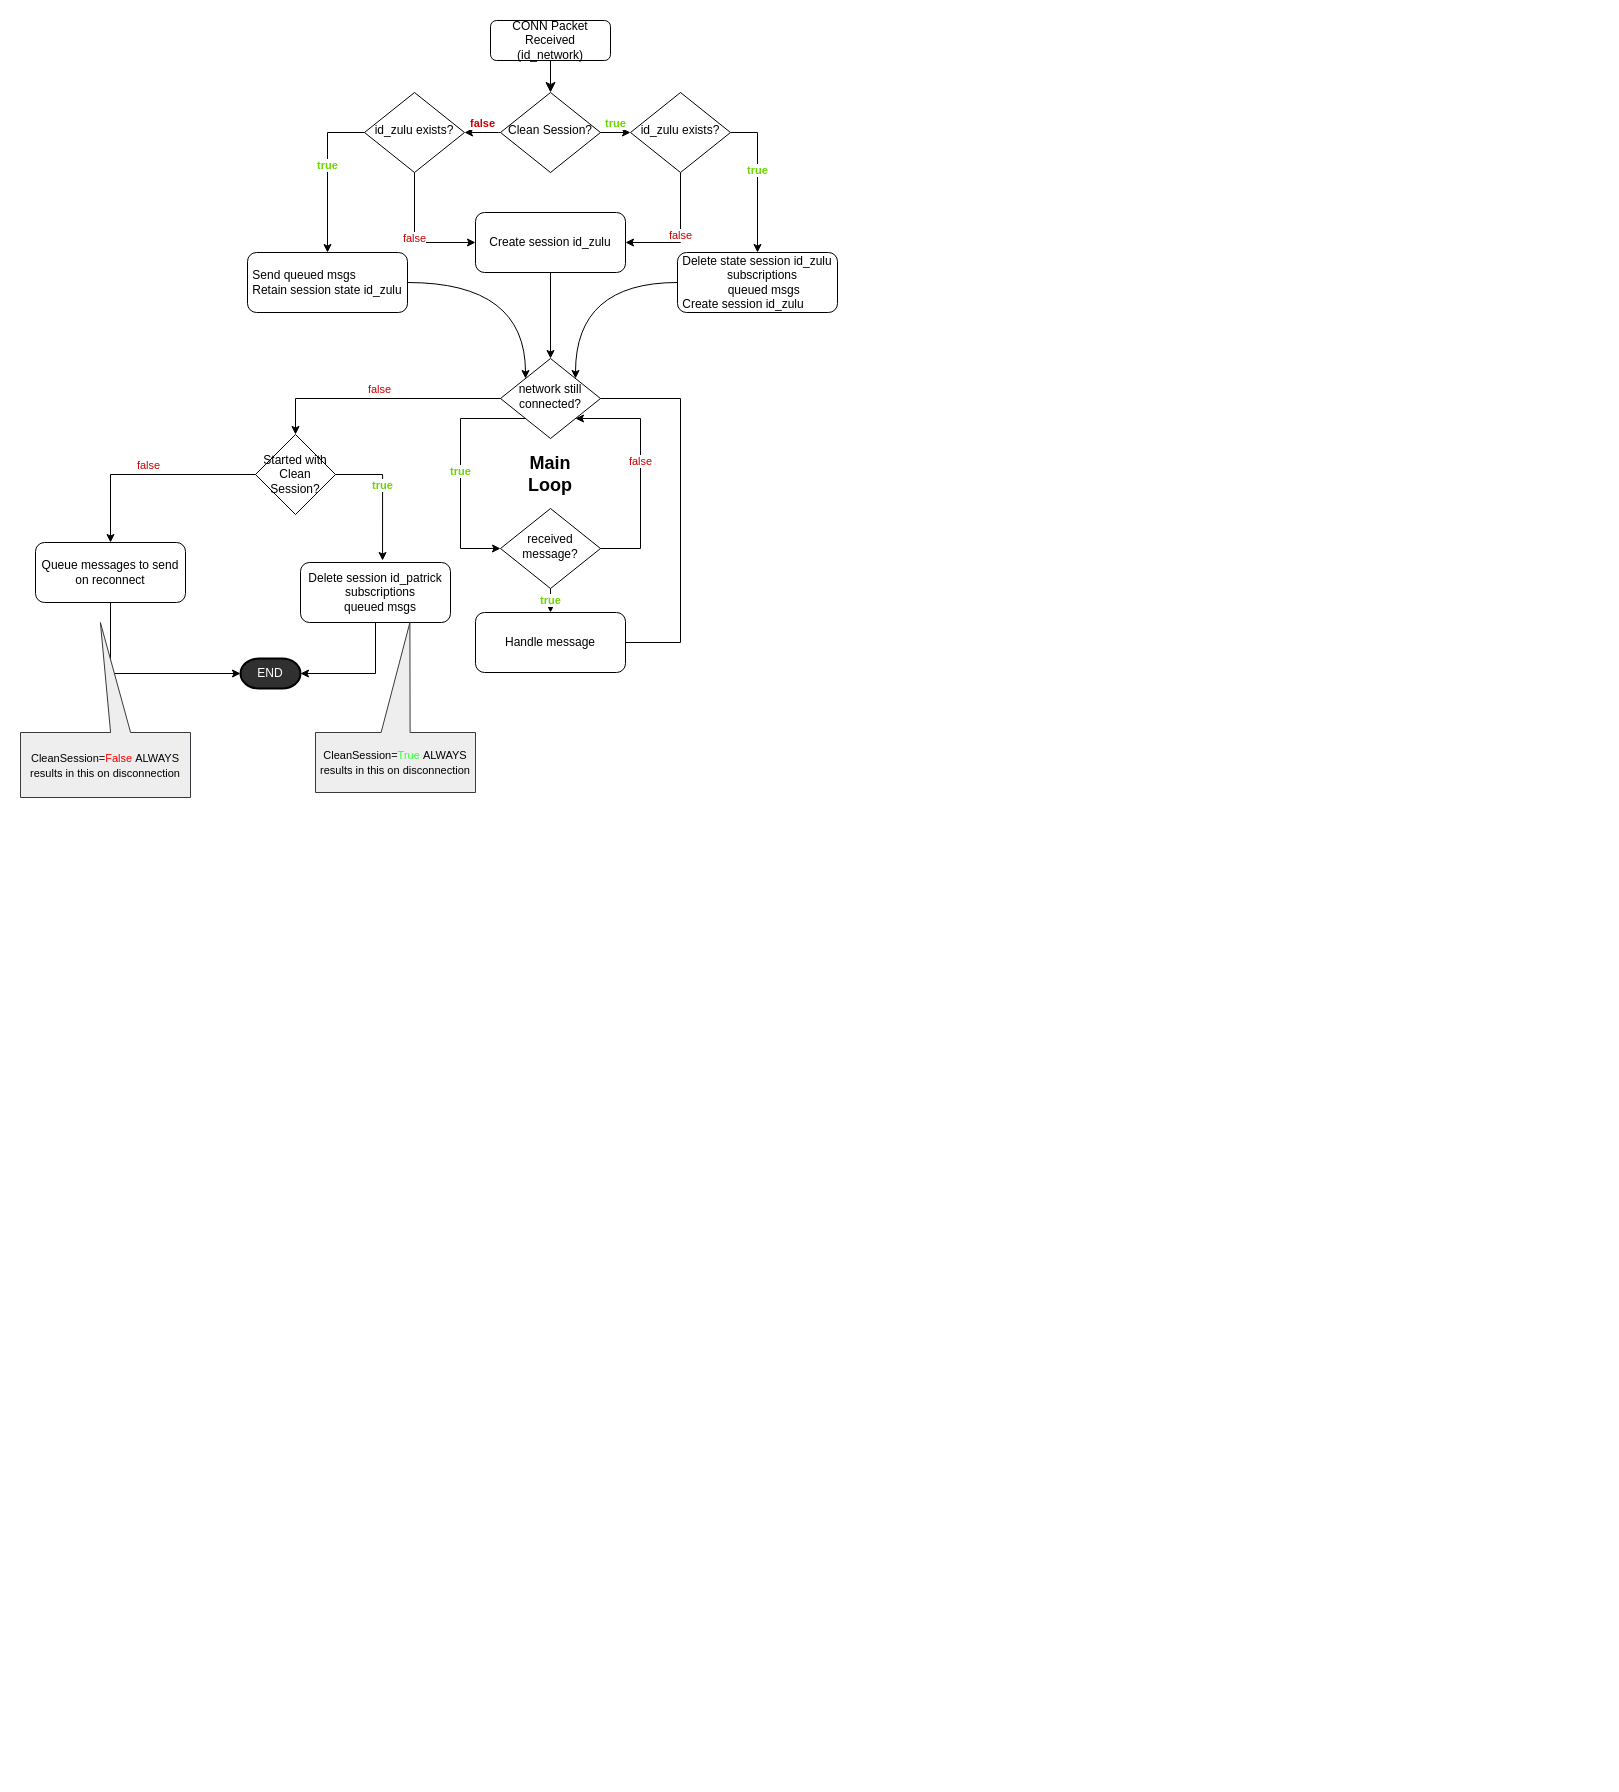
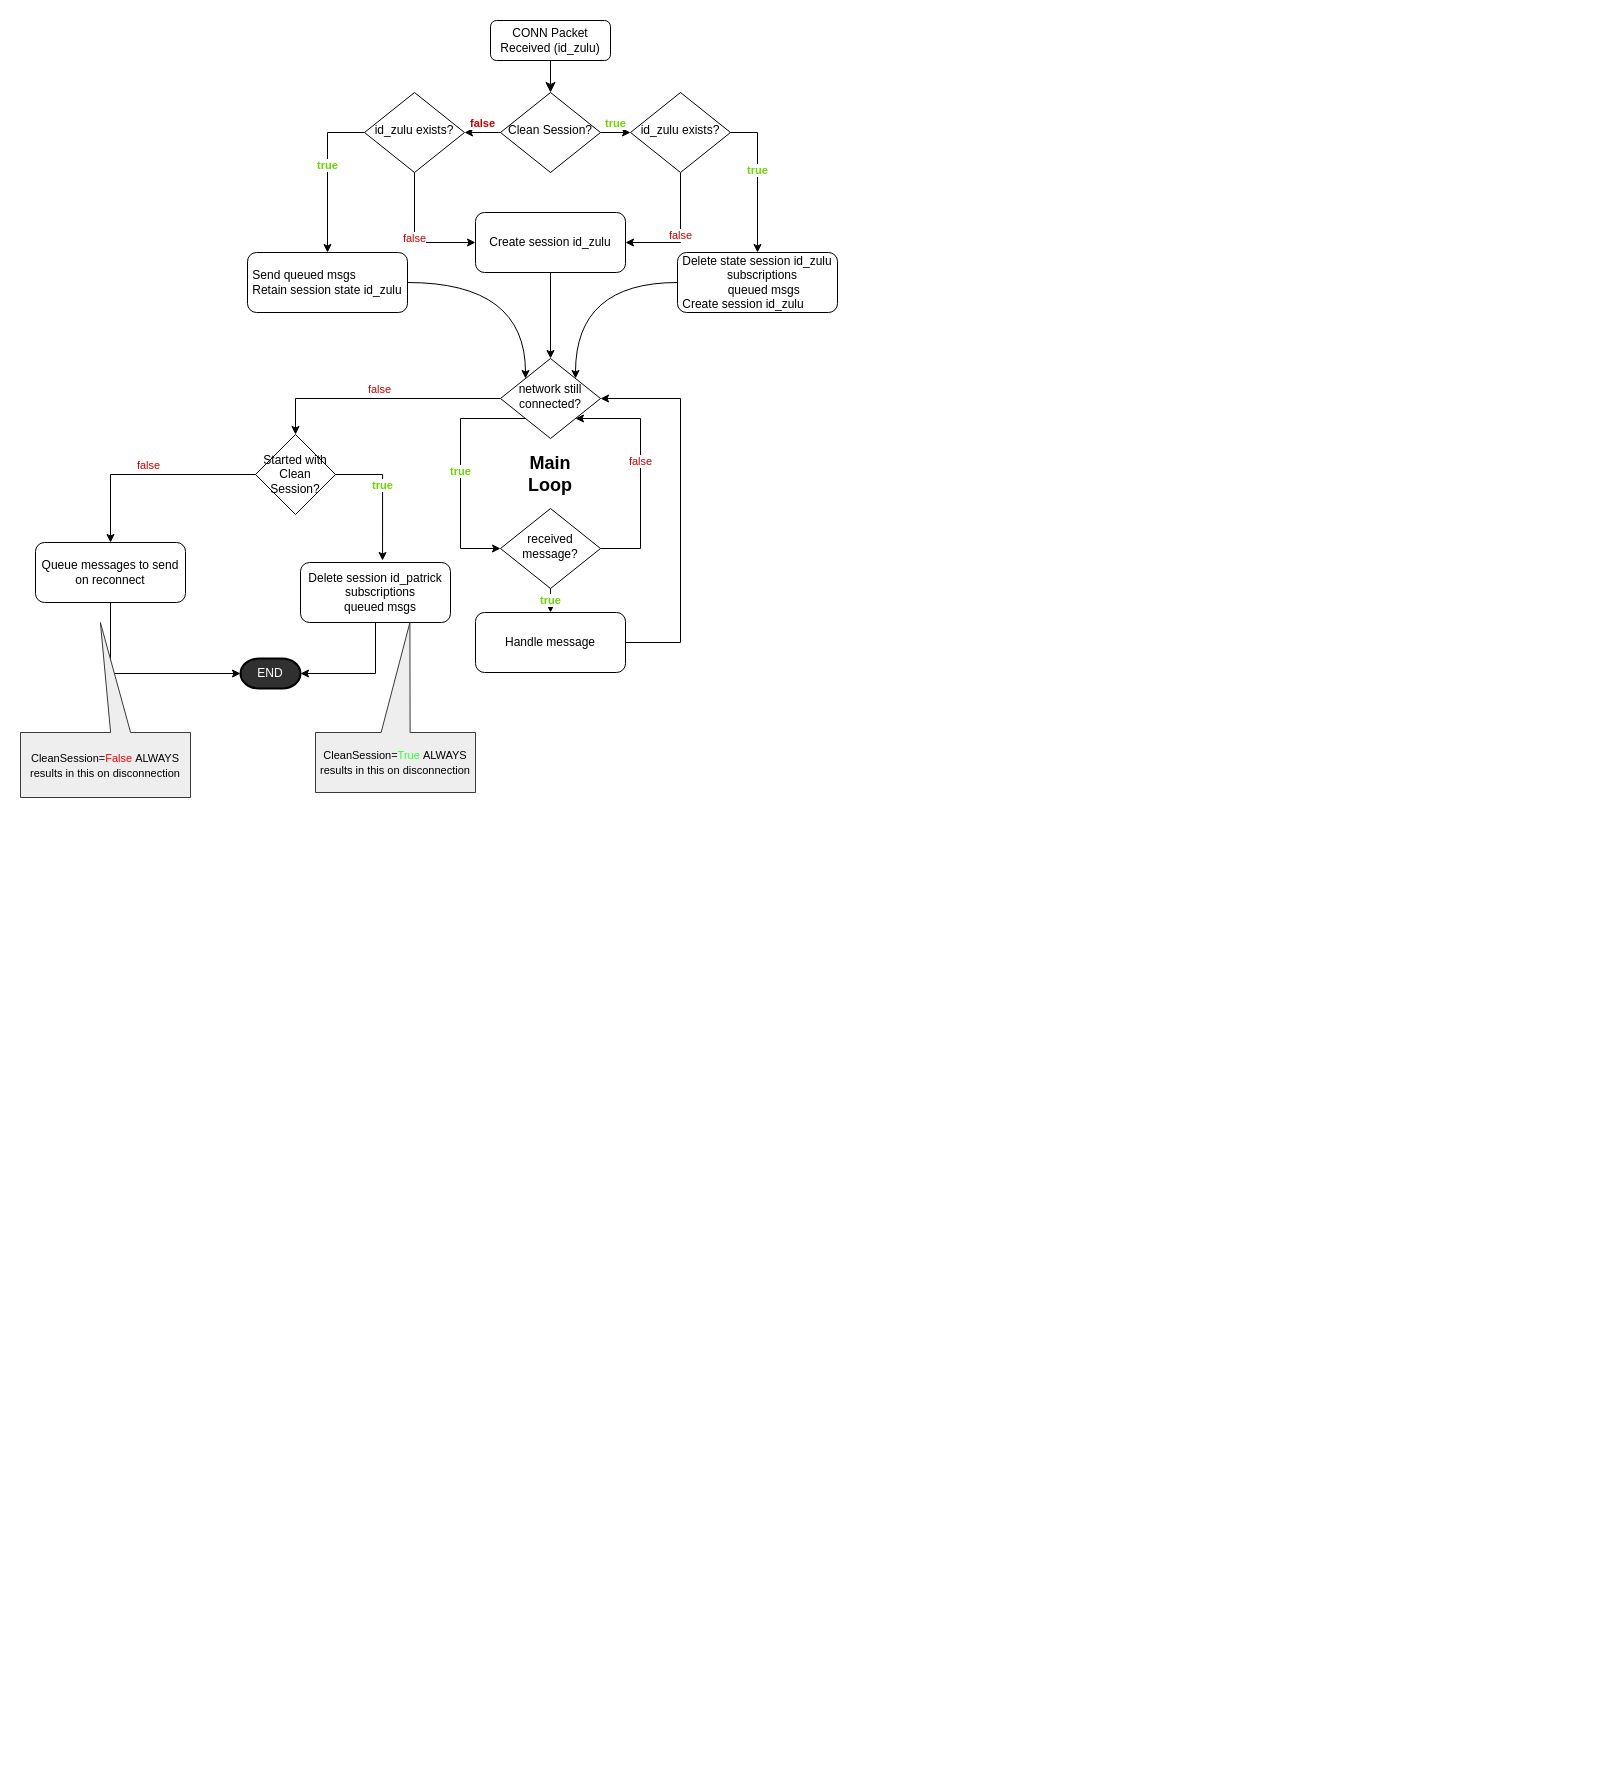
- <mxCell id="3" value="CONN Packet&lt;br&gt;Received (id_network)" style="rounded=1;whiteSpace=wrap;html=1;fontSize=12;glass=0;strokeWidth=1;shadow=0;" parent="1" vertex="1"><mxGeometry x="490" y="20" width="120" height="40" as="geometry" /></mxCell>
+ <mxCell id="3" value="CONN Packet&lt;br&gt;Received (id_zulu)" style="rounded=1;whiteSpace=wrap;html=1;fontSize=12;glass=0;strokeWidth=1;shadow=0;" parent="1" vertex="1"><mxGeometry x="490" y="20" width="120" height="40" as="geometry" /></mxCell>
- <mxCell id="28" style="edgeStyle=orthogonalEdgeStyle;rounded=0;orthogonalLoop=1;jettySize=auto;html=1;entryX=1;entryY=0.5;entryDx=0;entryDy=0;exitX=1;exitY=0.5;exitDx=0;exitDy=0;endArrow=none;" parent="1" source="29" target="24" edge="1"><mxGeometry relative="1" as="geometry"><Array as="points"><mxPoint x="680" y="642" /><mxPoint x="680" y="398" /></Array></mxGeometry></mxCell>
+ <mxCell id="28" style="edgeStyle=orthogonalEdgeStyle;rounded=0;orthogonalLoop=1;jettySize=auto;html=1;entryX=1;entryY=0.5;entryDx=0;entryDy=0;exitX=1;exitY=0.5;exitDx=0;exitDy=0;" parent="1" source="29" target="24" edge="1"><mxGeometry relative="1" as="geometry"><Array as="points"><mxPoint x="680" y="642" /><mxPoint x="680" y="398" /></Array></mxGeometry></mxCell>
